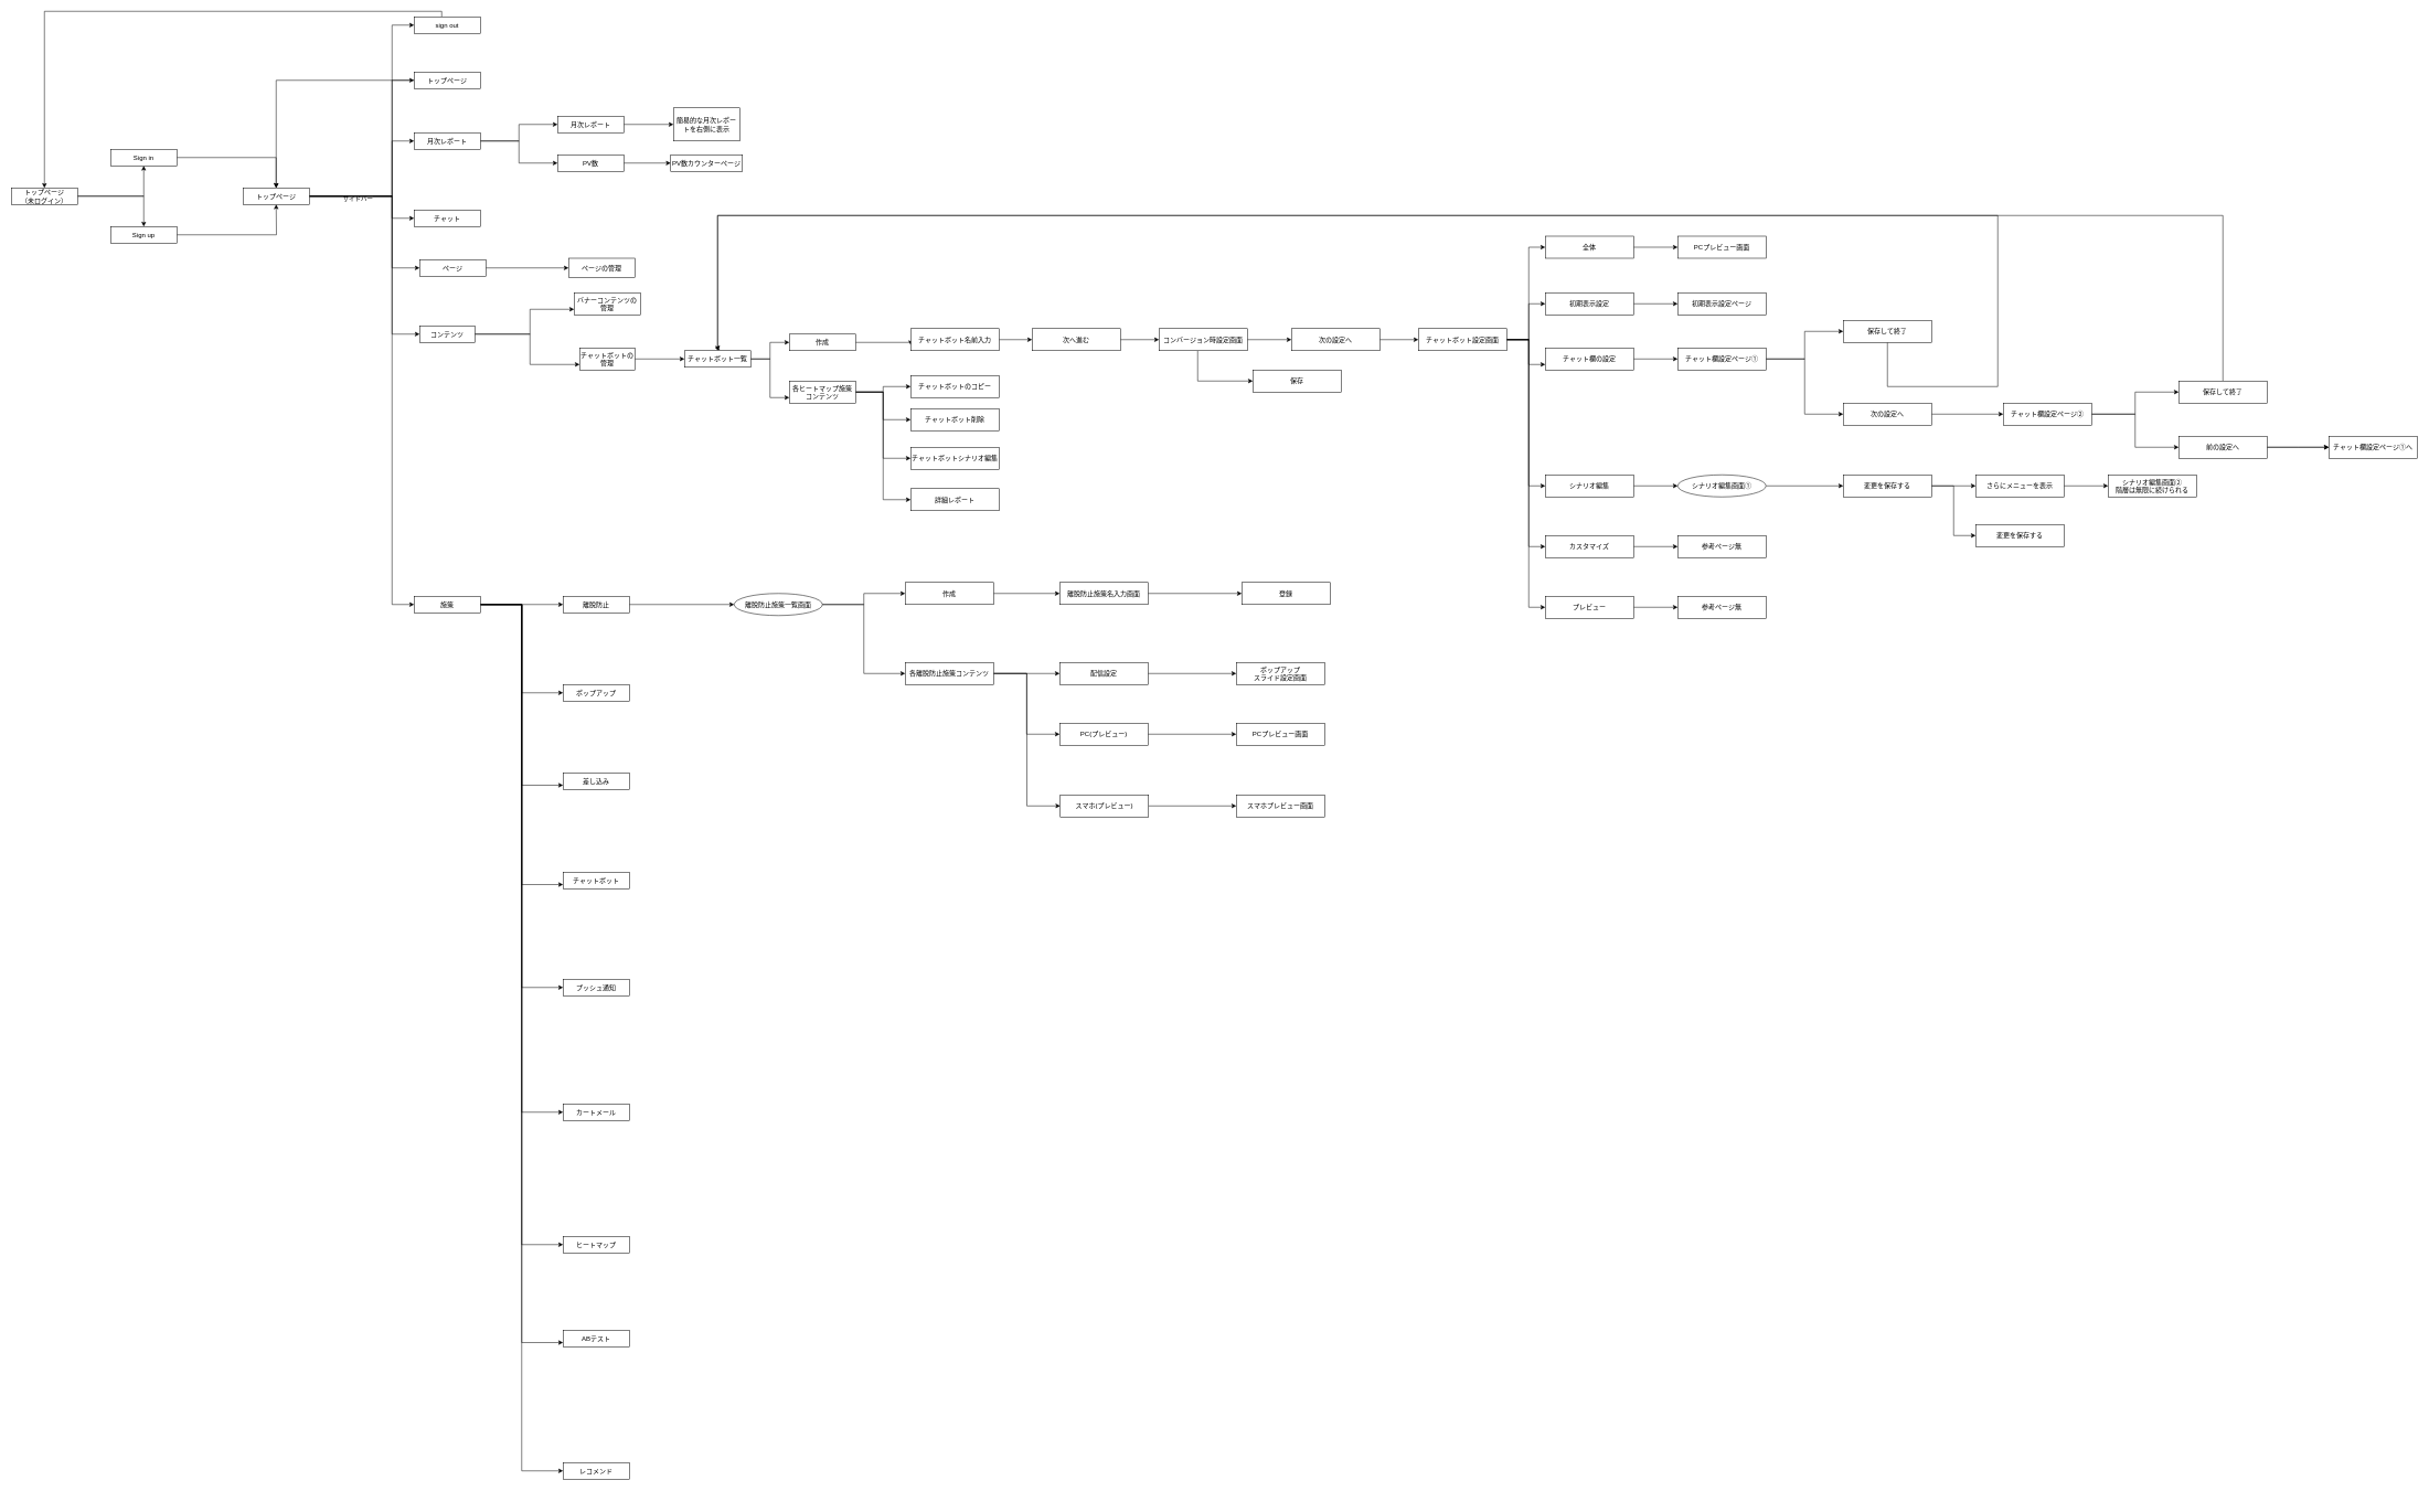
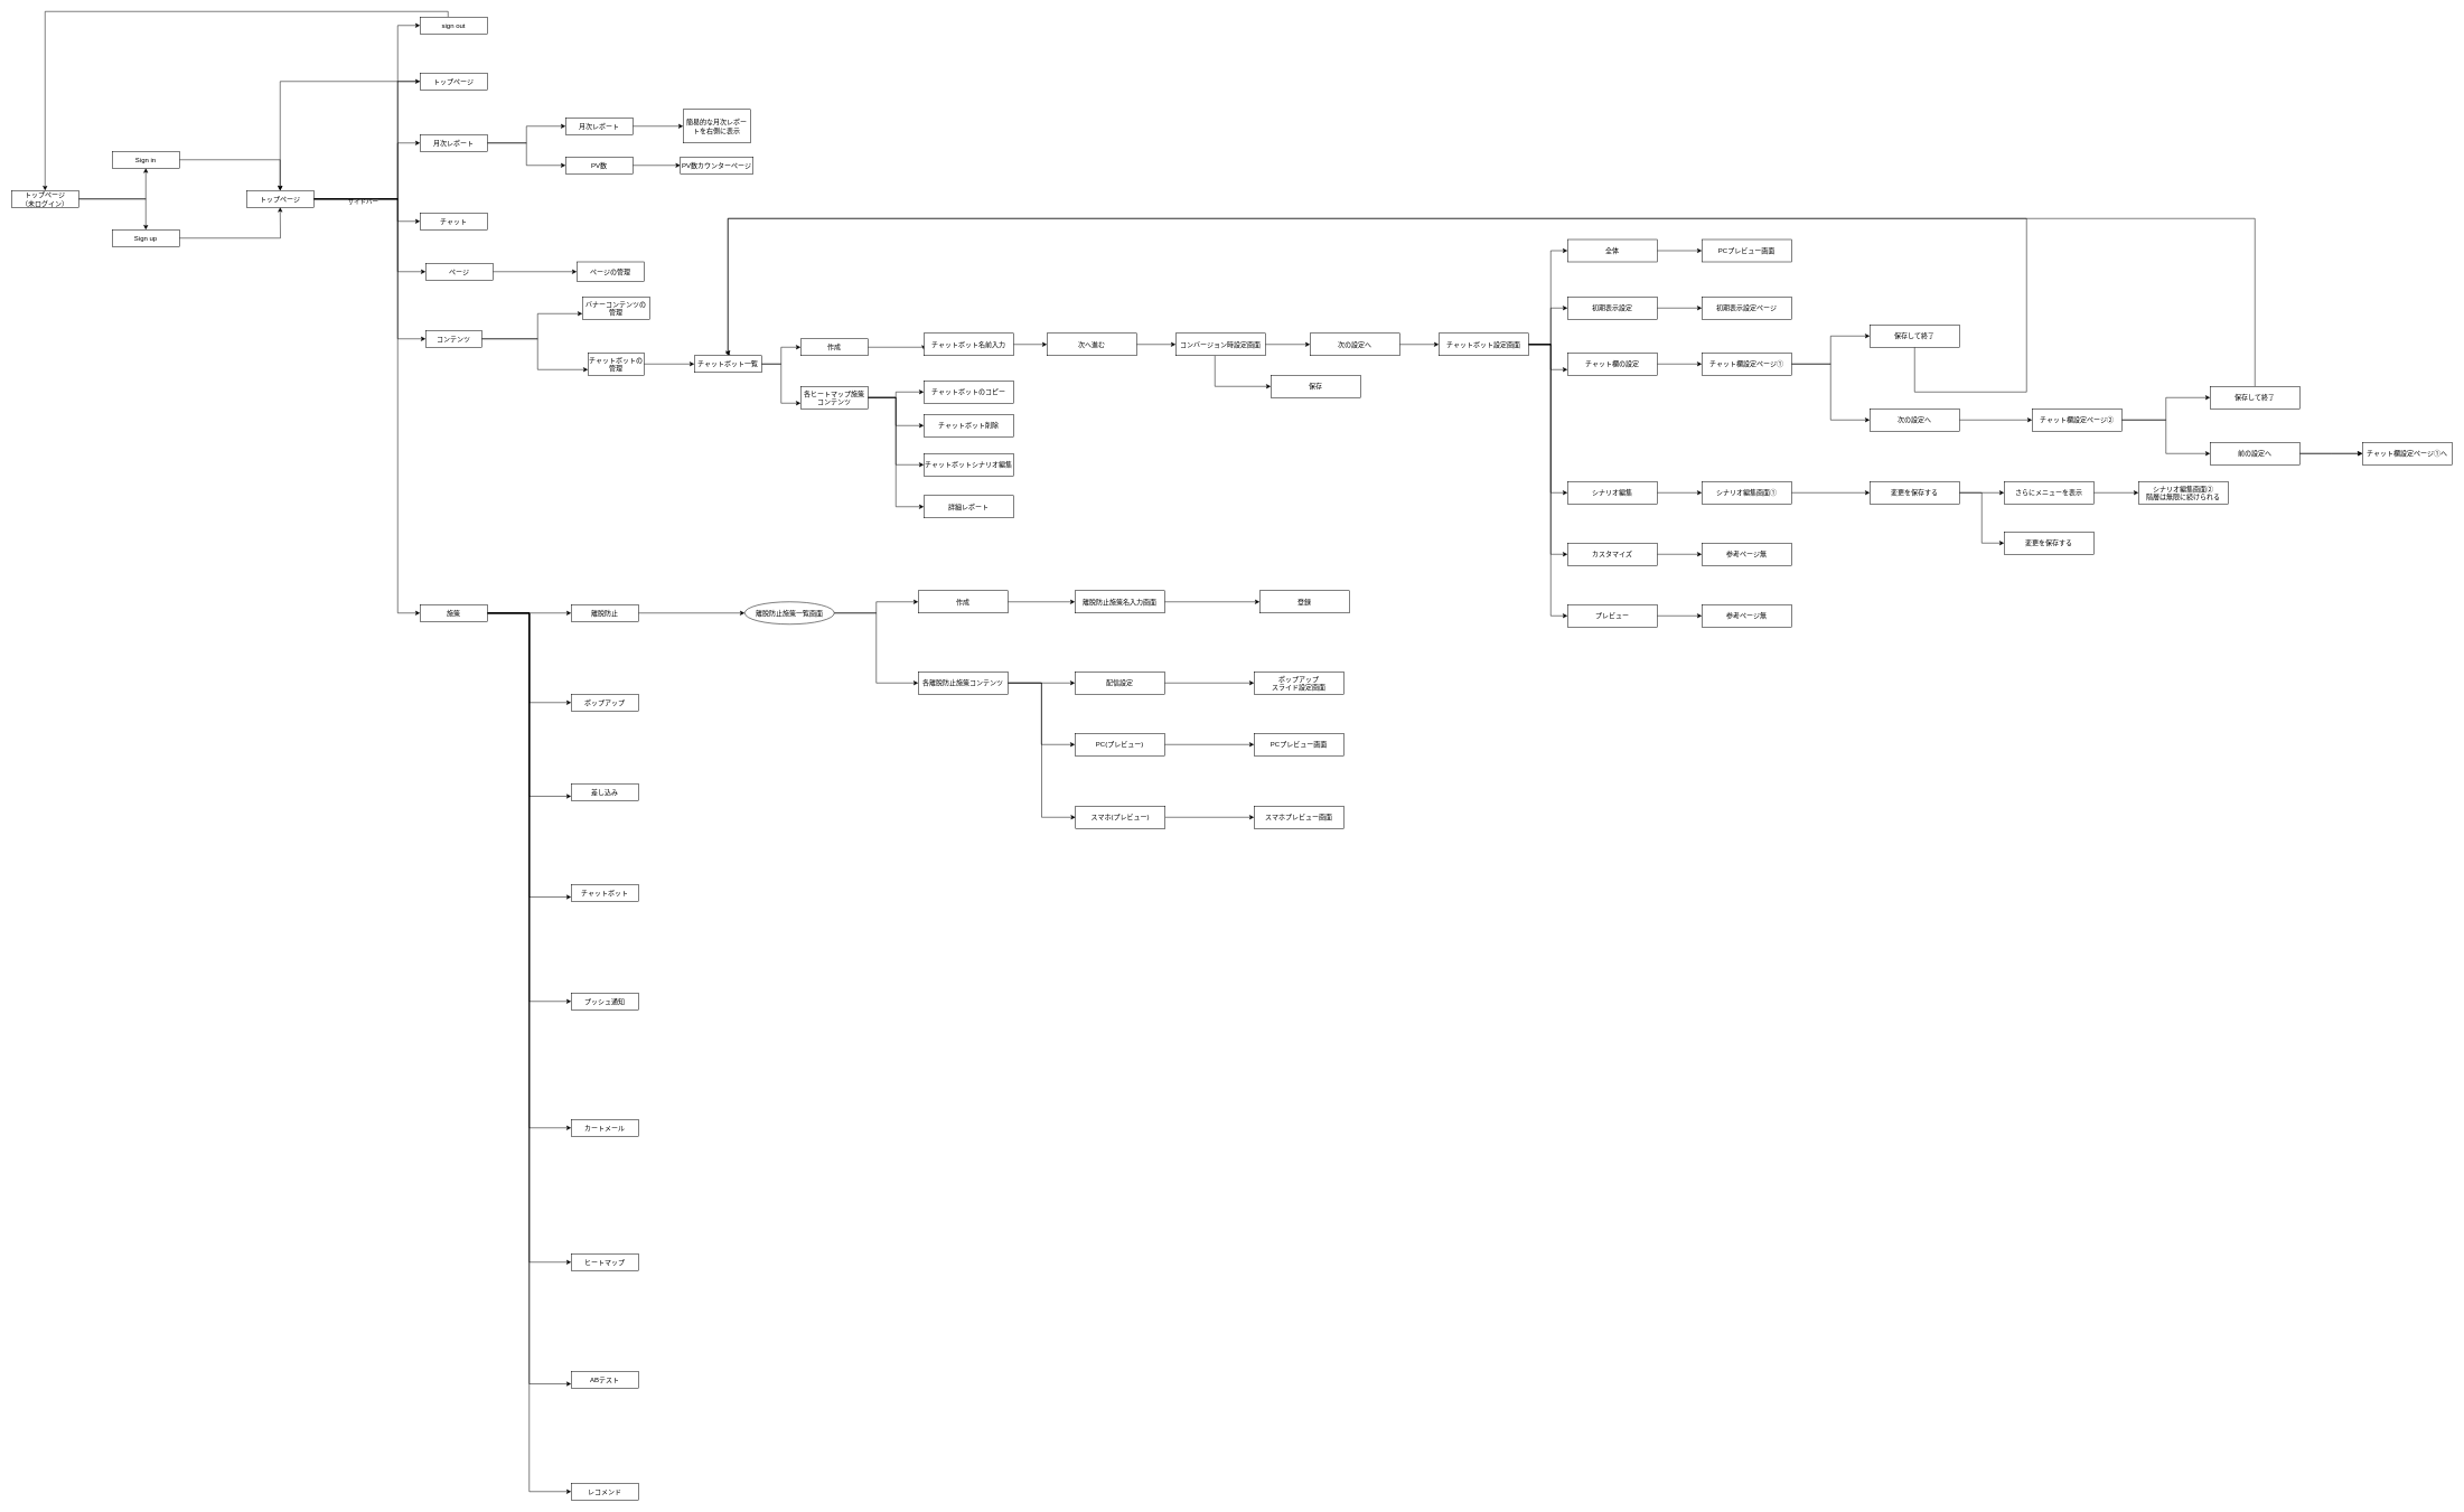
- <mxCell id="110" value="シナリオ編集画面①" style="ellipse;whiteSpace=wrap;html=1;" parent="1" vertex="1"><mxGeometry x="3040" y="860" width="160" height="40" as="geometry" /></mxCell>
+ <mxCell id="110" value="シナリオ編集画面①" style="whiteSpace=wrap;html=1;" parent="1" vertex="1"><mxGeometry x="3040" y="860" width="160" height="40" as="geometry" /></mxCell>
- <mxCell id="48" value="ABテスト" style="whiteSpace=wrap;html=1;" parent="1" vertex="1"><mxGeometry x="1020" y="2410" width="120" height="30" as="geometry" /></mxCell>
+ <mxCell id="48" value="ABテスト" style="whiteSpace=wrap;html=1;" parent="1" vertex="1"><mxGeometry x="1020" y="2450" width="120" height="30" as="geometry" /></mxCell>
